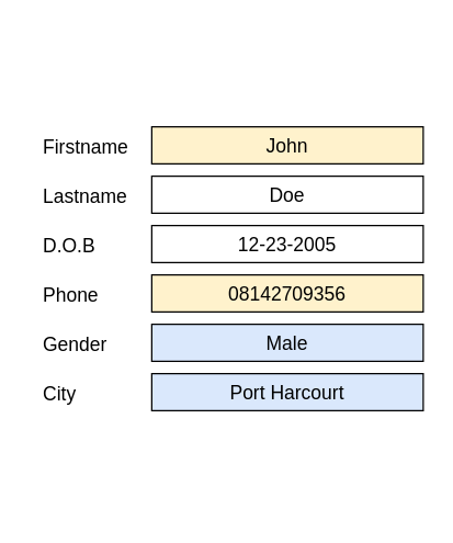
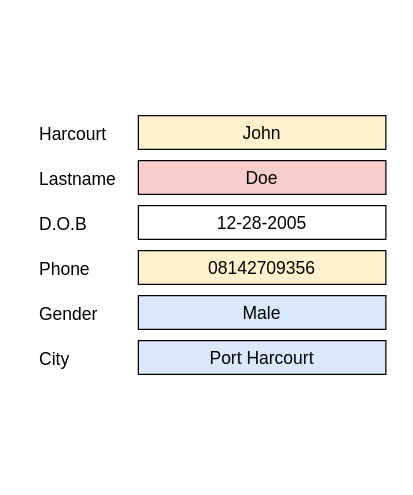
- <mxCell id="5" value="&lt;font style=&quot;font-size: 14px;&quot;&gt;Firstname&lt;/font&gt;" style="text;html=1;strokeColor=none;fillColor=none;align=left;verticalAlign=middle;whiteSpace=wrap;rounded=0;" parent="4" vertex="1"><mxGeometry width="90" height="30" as="geometry" /></mxCell>
+ <mxCell id="5" value="&lt;font style=&quot;font-size: 14px;&quot;&gt;Harcourt&lt;/font&gt;" style="text;html=1;strokeColor=none;fillColor=none;align=left;verticalAlign=middle;whiteSpace=wrap;rounded=0;" parent="4" vertex="1"><mxGeometry width="90" height="30" as="geometry" /></mxCell>
- <mxCell id="9" value="Doe" style="rounded=0;whiteSpace=wrap;html=1;fontSize=14;align=center;" parent="7" vertex="1"><mxGeometry x="81" width="198" height="27" as="geometry" /></mxCell>
+ <mxCell id="9" value="Doe" style="rounded=0;whiteSpace=wrap;html=1;fontSize=14;align=center;fillColor=#f8cecc;" parent="7" vertex="1"><mxGeometry x="81" width="198" height="27" as="geometry" /></mxCell>
- <mxCell id="12" value="12-23-2005" style="rounded=0;whiteSpace=wrap;html=1;fontSize=14;" parent="10" vertex="1"><mxGeometry x="81" width="198" height="27" as="geometry" /></mxCell>
+ <mxCell id="12" value="12-28-2005" style="rounded=0;whiteSpace=wrap;html=1;fontSize=14;" parent="10" vertex="1"><mxGeometry x="81" width="198" height="27" as="geometry" /></mxCell>
